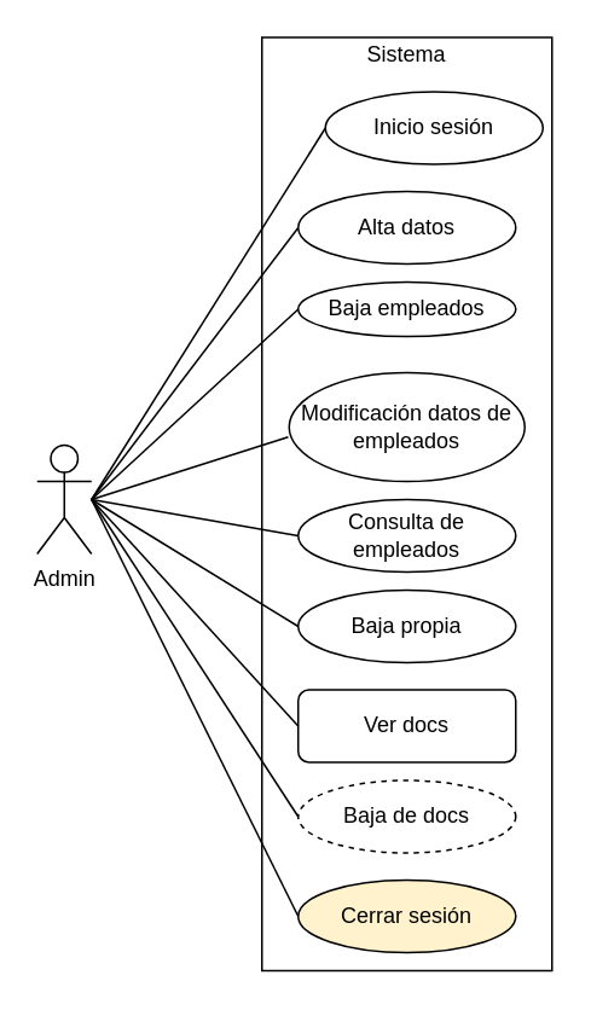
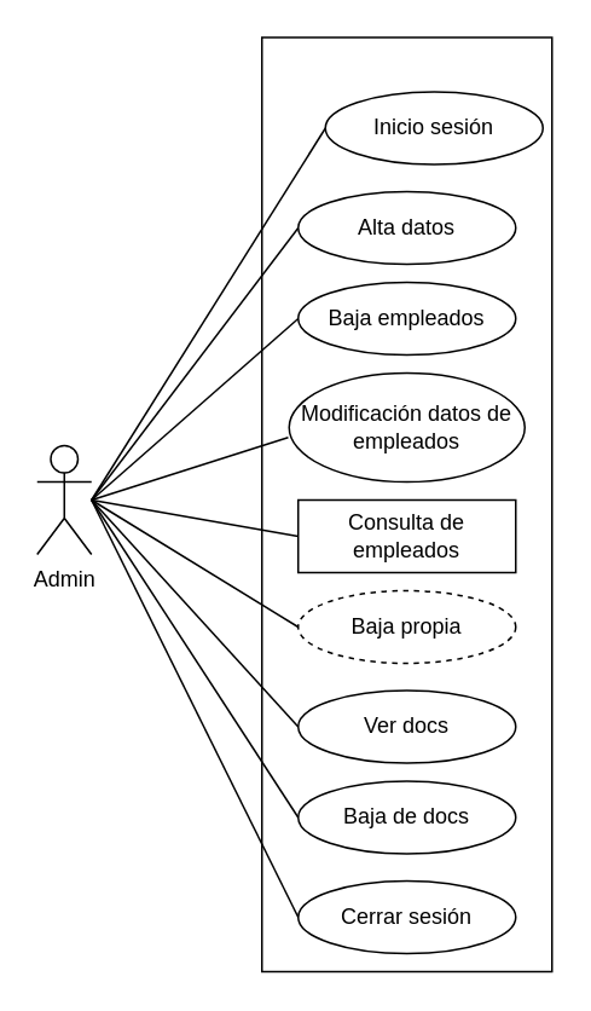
- <mxCell id="4" value="Sistema" style="text;html=1;strokeColor=none;fillColor=none;align=center;verticalAlign=middle;whiteSpace=wrap;rounded=0;" parent="1" vertex="1"><mxGeometry x="204" y="20" width="40" height="20" as="geometry" /></mxCell>
- <mxCell id="6" value="Baja empleados" style="ellipse;whiteSpace=wrap;html=1;" parent="1" vertex="1"><mxGeometry x="164" y="155" width="120" height="30" as="geometry" /></mxCell>
+ <mxCell id="6" value="Baja empleados" style="ellipse;whiteSpace=wrap;html=1;" parent="1" vertex="1"><mxGeometry x="164" y="155" width="120" height="40" as="geometry" /></mxCell>
- <mxCell id="8" value="Consulta de empleados" style="ellipse;whiteSpace=wrap;html=1;" parent="1" vertex="1"><mxGeometry x="164" y="275" width="120" height="40" as="geometry" /></mxCell>
+ <mxCell id="8" value="Consulta de empleados" style="whiteSpace=wrap;html=1;rounded=0;" parent="1" vertex="1"><mxGeometry x="164" y="275" width="120" height="40" as="geometry" /></mxCell>
- <mxCell id="9" value="Baja propia" style="ellipse;whiteSpace=wrap;html=1;" parent="1" vertex="1"><mxGeometry x="164" y="325" width="120" height="40" as="geometry" /></mxCell>
+ <mxCell id="9" value="Baja propia" style="ellipse;whiteSpace=wrap;html=1;dashed=1;" parent="1" vertex="1"><mxGeometry x="164" y="325" width="120" height="40" as="geometry" /></mxCell>
- <mxCell id="13" value="Ver docs" style="whiteSpace=wrap;html=1;rounded=1;" parent="1" vertex="1"><mxGeometry x="164" y="380" width="120" height="40" as="geometry" /></mxCell>
+ <mxCell id="13" value="Ver docs" style="ellipse;whiteSpace=wrap;html=1;" parent="1" vertex="1"><mxGeometry x="164" y="380" width="120" height="40" as="geometry" /></mxCell>
- <mxCell id="12" value="Baja de docs" style="ellipse;whiteSpace=wrap;html=1;dashed=1;" parent="1" vertex="1"><mxGeometry x="164" y="430" width="120" height="40" as="geometry" /></mxCell>
+ <mxCell id="12" value="Baja de docs" style="ellipse;whiteSpace=wrap;html=1;" parent="1" vertex="1"><mxGeometry x="164" y="430" width="120" height="40" as="geometry" /></mxCell>
- <mxCell id="11" value="Cerrar sesión" style="ellipse;whiteSpace=wrap;html=1;fillColor=#fff2cc;" parent="1" vertex="1"><mxGeometry x="164" y="485" width="120" height="40" as="geometry" /></mxCell>
+ <mxCell id="11" value="Cerrar sesión" style="ellipse;whiteSpace=wrap;html=1;" parent="1" vertex="1"><mxGeometry x="164" y="485" width="120" height="40" as="geometry" /></mxCell>
